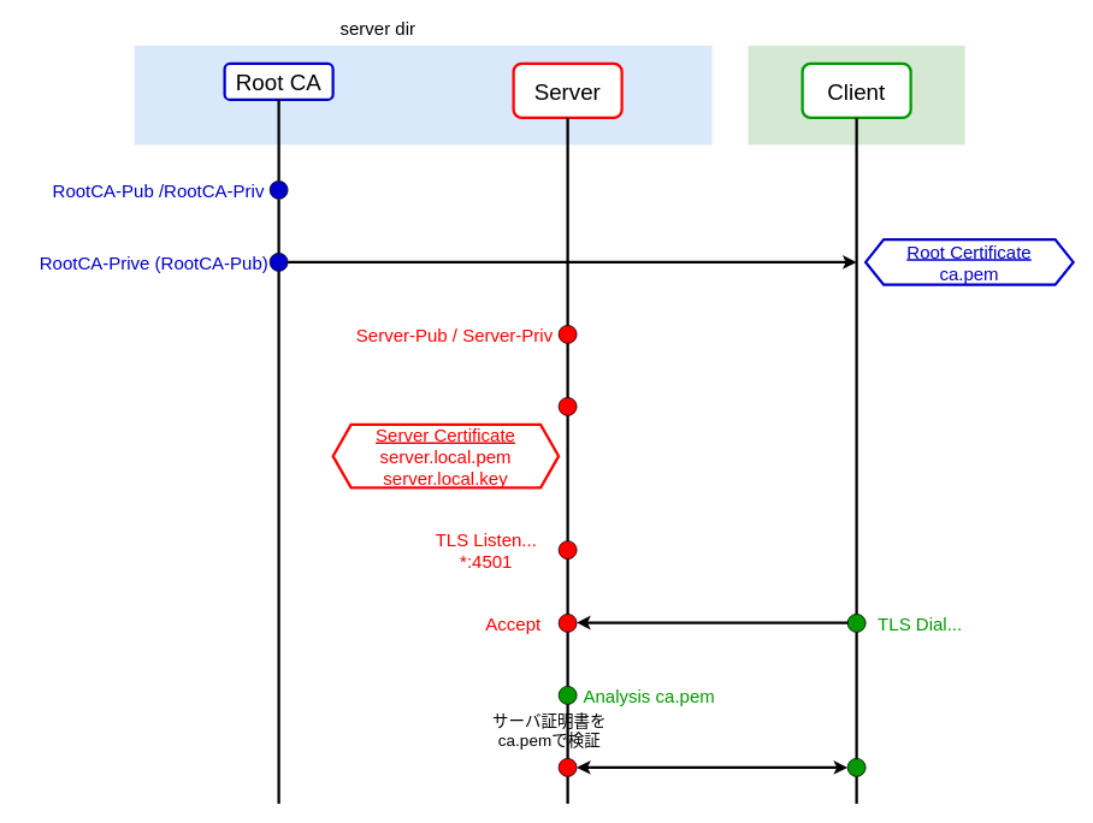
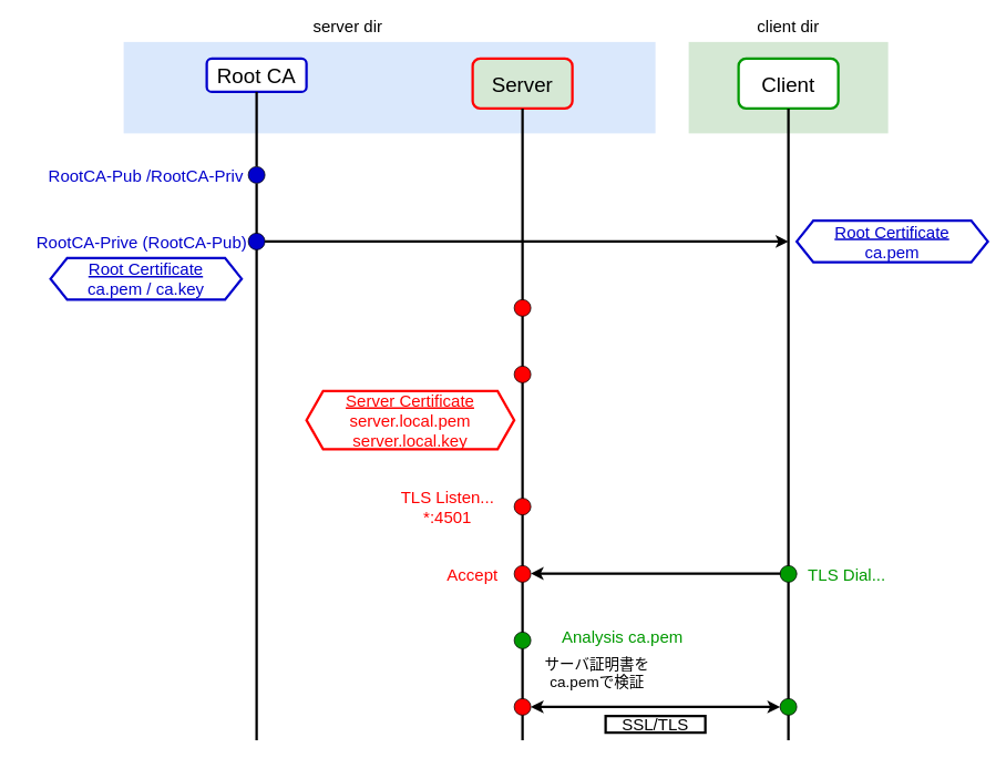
+ <mxCell id="37" value="&lt;font color=&quot;#000000&quot;&gt;&lt;span style=&quot;font-size: 20px;&quot;&gt;client dir&lt;/span&gt;&lt;/font&gt;" style="text;html=1;strokeColor=none;fillColor=none;align=center;verticalAlign=middle;whiteSpace=wrap;rounded=0;fontColor=#0000CC;" vertex="1" parent="1"><mxGeometry x="873" y="20" width="150" height="20" as="geometry" /></mxCell>
- <mxCell id="5" value="&lt;span style=&quot;font-size: 25px&quot;&gt;Server&lt;/span&gt;" style="rounded=1;whiteSpace=wrap;html=1;strokeColor=#FF0000;strokeWidth=3;" parent="1" vertex="1"><mxGeometry x="568" y="70" width="120" height="60" as="geometry" /></mxCell>
+ <mxCell id="5" value="&lt;span style=&quot;font-size: 25px&quot;&gt;Server&lt;/span&gt;" style="rounded=1;whiteSpace=wrap;html=1;strokeColor=#FF0000;strokeWidth=3;fillColor=#d5e8d4;" parent="1" vertex="1"><mxGeometry x="568" y="70" width="120" height="60" as="geometry" /></mxCell>
+ <mxCell id="13" value="&lt;font style=&quot;font-size: 20px&quot;&gt;&lt;u&gt;Root Certificate&lt;/u&gt;&lt;br&gt;ca.pem / ca.key&lt;br&gt;&lt;/font&gt;" style="shape=hexagon;perimeter=hexagonPerimeter2;whiteSpace=wrap;html=1;fixedSize=1;fontColor=#0000CC;fillColor=#FFFFFF;strokeColor=#0000CC;strokeWidth=3;" parent="1" vertex="1"><mxGeometry x="60" y="310" width="230" height="50" as="geometry" /></mxCell>
- <mxCell id="20" value="&lt;font style=&quot;font-size: 20px&quot; color=&quot;#ff0000&quot;&gt;Server-Pub / Server-Priv&lt;/font&gt;" style="text;html=1;strokeColor=none;fillColor=none;align=center;verticalAlign=middle;whiteSpace=wrap;rounded=0;fontColor=#0000CC;" parent="1" vertex="1"><mxGeometry x="388" y="360" width="230" height="20" as="geometry" /></mxCell>
- <mxCell id="22" value="&lt;font style=&quot;font-size: 20px&quot; color=&quot;#009900&quot;&gt;Analysis ca.pem&lt;/font&gt;" style="text;html=1;align=center;verticalAlign=middle;resizable=0;points=[];autosize=1;strokeColor=none;fontColor=#0000CC;" parent="1" vertex="1"><mxGeometry x="638" y="760" width="160" height="20" as="geometry" /></mxCell>
+ <mxCell id="22" value="&lt;font style=&quot;font-size: 20px&quot; color=&quot;#009900&quot;&gt;Analysis ca.pem&lt;/font&gt;" style="text;html=1;align=center;verticalAlign=middle;resizable=0;points=[];autosize=1;strokeColor=none;fontColor=#0000CC;" parent="1" vertex="1"><mxGeometry x="668" y="755" width="160" height="20" as="geometry" /></mxCell>
- <mxCell id="35" value="&lt;font color=&quot;#000000&quot; style=&quot;font-size: 18px&quot;&gt;サーバ証明書をca.pemで検証&lt;/font&gt;" style="text;html=1;strokeColor=none;fillColor=none;align=center;verticalAlign=middle;whiteSpace=wrap;rounded=0;fontColor=#0000CC;" parent="1" vertex="1"><mxGeometry x="533" y="800" width="150" height="20" as="geometry" /></mxCell>
+ <mxCell id="35" value="&lt;font color=&quot;#000000&quot; style=&quot;font-size: 18px&quot;&gt;サーバ証明書をca.pemで検証&lt;/font&gt;" style="text;html=1;strokeColor=none;fillColor=none;align=center;verticalAlign=middle;whiteSpace=wrap;rounded=0;fontColor=#0000CC;" parent="1" vertex="1"><mxGeometry x="643" y="800" width="150" height="20" as="geometry" /></mxCell>
+ <mxCell id="34" value="&lt;font color=&quot;#000000&quot; style=&quot;font-size: 20px&quot;&gt;SSL/TLS&lt;/font&gt;" style="rounded=0;whiteSpace=wrap;html=1;fontColor=#0000CC;strokeWidth=3;fillColor=#FFFFFF;" parent="1" vertex="1"><mxGeometry x="728" y="861" width="120" height="20" as="geometry" /></mxCell>
